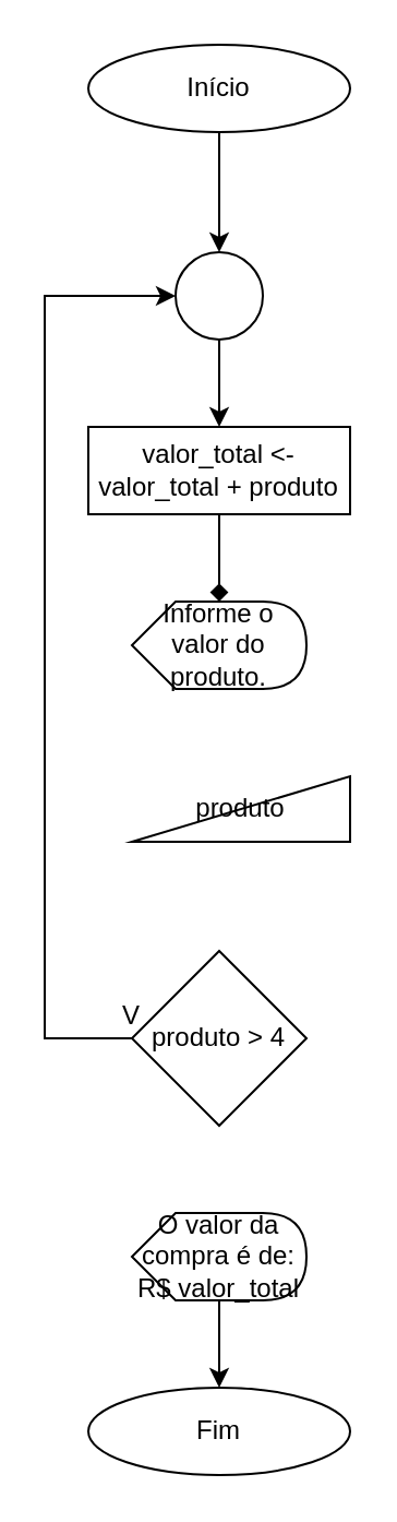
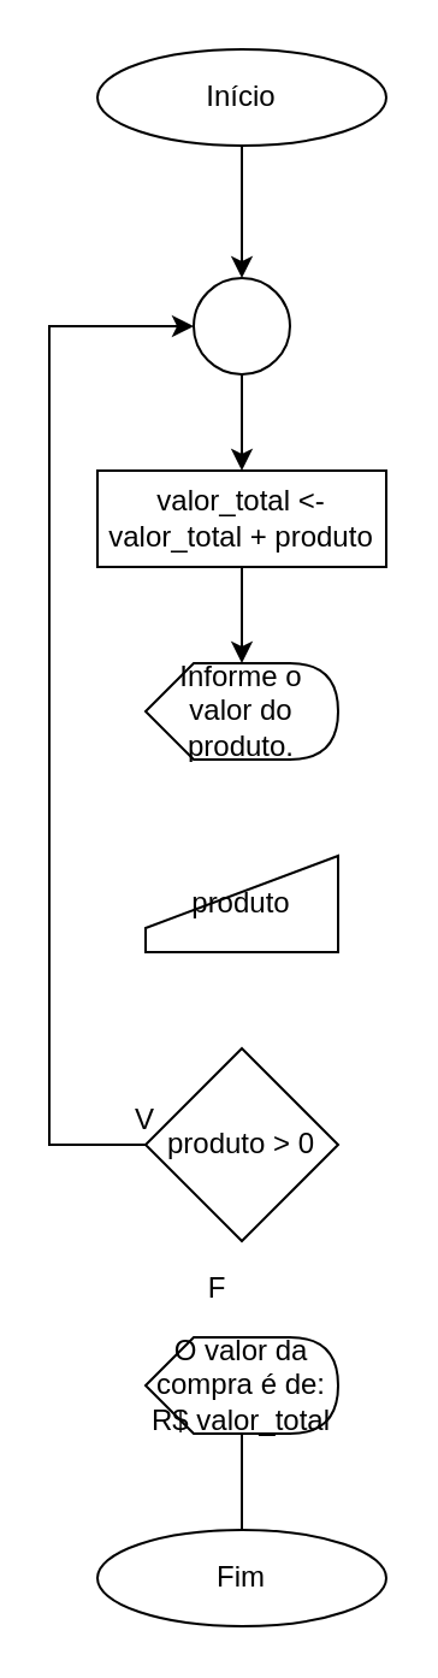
- <mxCell id="6" style="edgeStyle=orthogonalEdgeStyle;rounded=0;orthogonalLoop=1;jettySize=auto;html=1;exitX=0.5;exitY=1;exitDx=0;exitDy=0;endArrow=diamond;" parent="1" source="7" target="8" edge="1"><mxGeometry relative="1" as="geometry" /></mxCell>
+ <mxCell id="6" style="edgeStyle=orthogonalEdgeStyle;rounded=0;orthogonalLoop=1;jettySize=auto;html=1;exitX=0.5;exitY=1;exitDx=0;exitDy=0;" parent="1" source="7" target="8" edge="1"><mxGeometry relative="1" as="geometry" /></mxCell>
- <mxCell id="9" value="produto" style="shape=manualInput;whiteSpace=wrap;html=1;" parent="1" vertex="1"><mxGeometry x="60" y="355" width="100" height="30" as="geometry" /></mxCell>
+ <mxCell id="9" value="produto" style="shape=manualInput;whiteSpace=wrap;html=1;" parent="1" vertex="1"><mxGeometry x="60" y="355" width="80" height="40" as="geometry" /></mxCell>
- <mxCell id="11" value="produto &amp;gt; 4" style="rhombus;whiteSpace=wrap;html=1;" parent="1" vertex="1"><mxGeometry x="60" y="435" width="80" height="80" as="geometry" /></mxCell>
+ <mxCell id="11" value="produto &amp;gt; 0" style="rhombus;whiteSpace=wrap;html=1;" parent="1" vertex="1"><mxGeometry x="60" y="435" width="80" height="80" as="geometry" /></mxCell>
+ <mxCell id="14" value="F" style="text;html=1;strokeColor=none;fillColor=none;align=center;verticalAlign=middle;whiteSpace=wrap;rounded=0;" parent="1" vertex="1"><mxGeometry x="70" y="525" width="40" height="20" as="geometry" /></mxCell>
- <mxCell id="12" style="edgeStyle=orthogonalEdgeStyle;rounded=0;orthogonalLoop=1;jettySize=auto;html=1;exitX=0;exitY=0;exitDx=40;exitDy=40;exitPerimeter=0;entryX=0.5;entryY=0;entryDx=0;entryDy=0;" parent="1" source="13" target="16" edge="1"><mxGeometry relative="1" as="geometry" /></mxCell>
+ <mxCell id="12" style="edgeStyle=orthogonalEdgeStyle;rounded=0;orthogonalLoop=1;jettySize=auto;html=1;exitX=0;exitY=0;exitDx=40;exitDy=40;exitPerimeter=0;entryX=0.5;entryY=0;entryDx=0;entryDy=0;endArrow=none;" parent="1" source="13" target="16" edge="1"><mxGeometry relative="1" as="geometry" /></mxCell>
